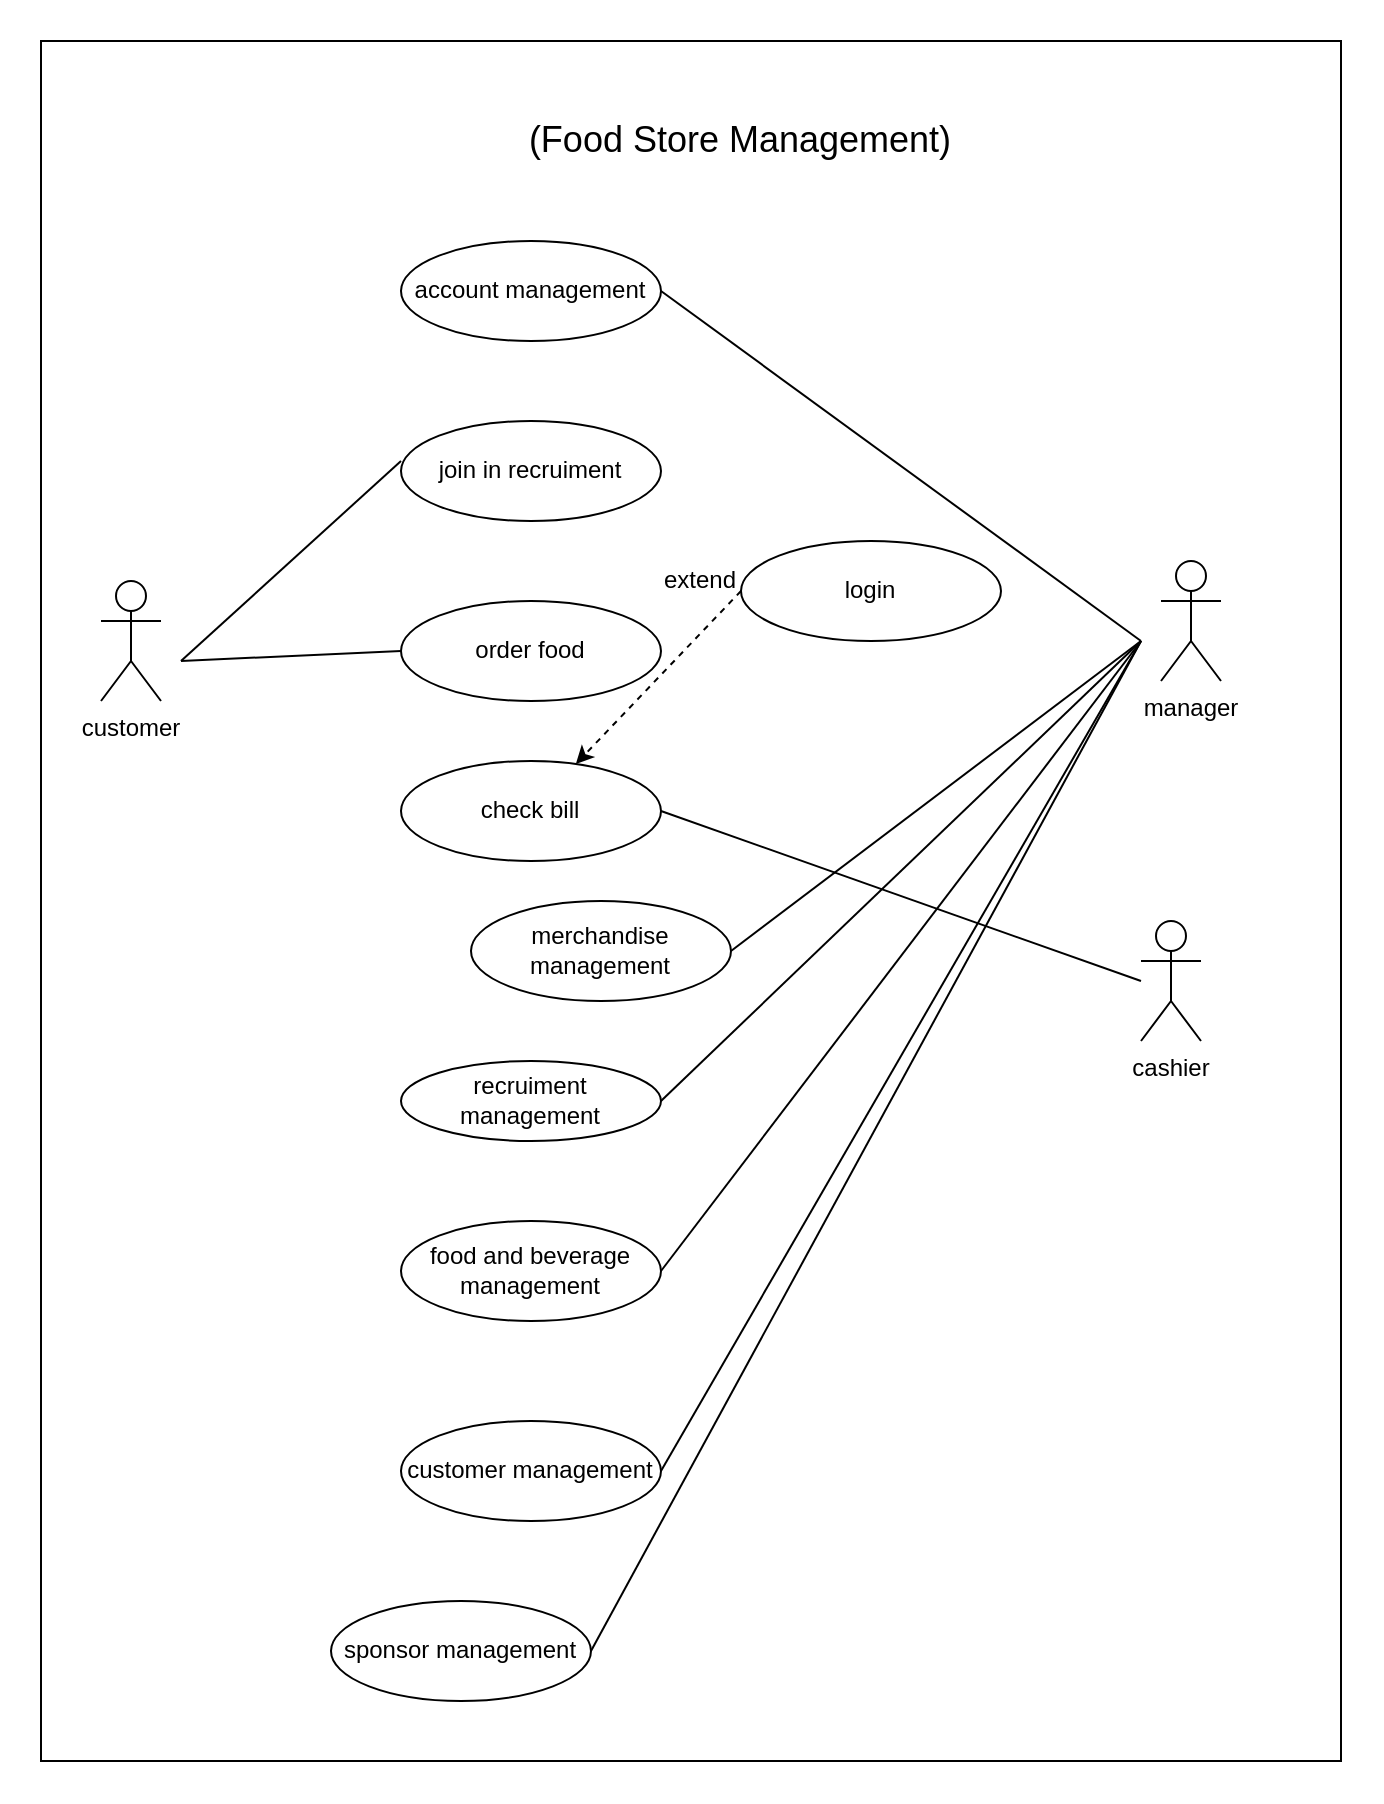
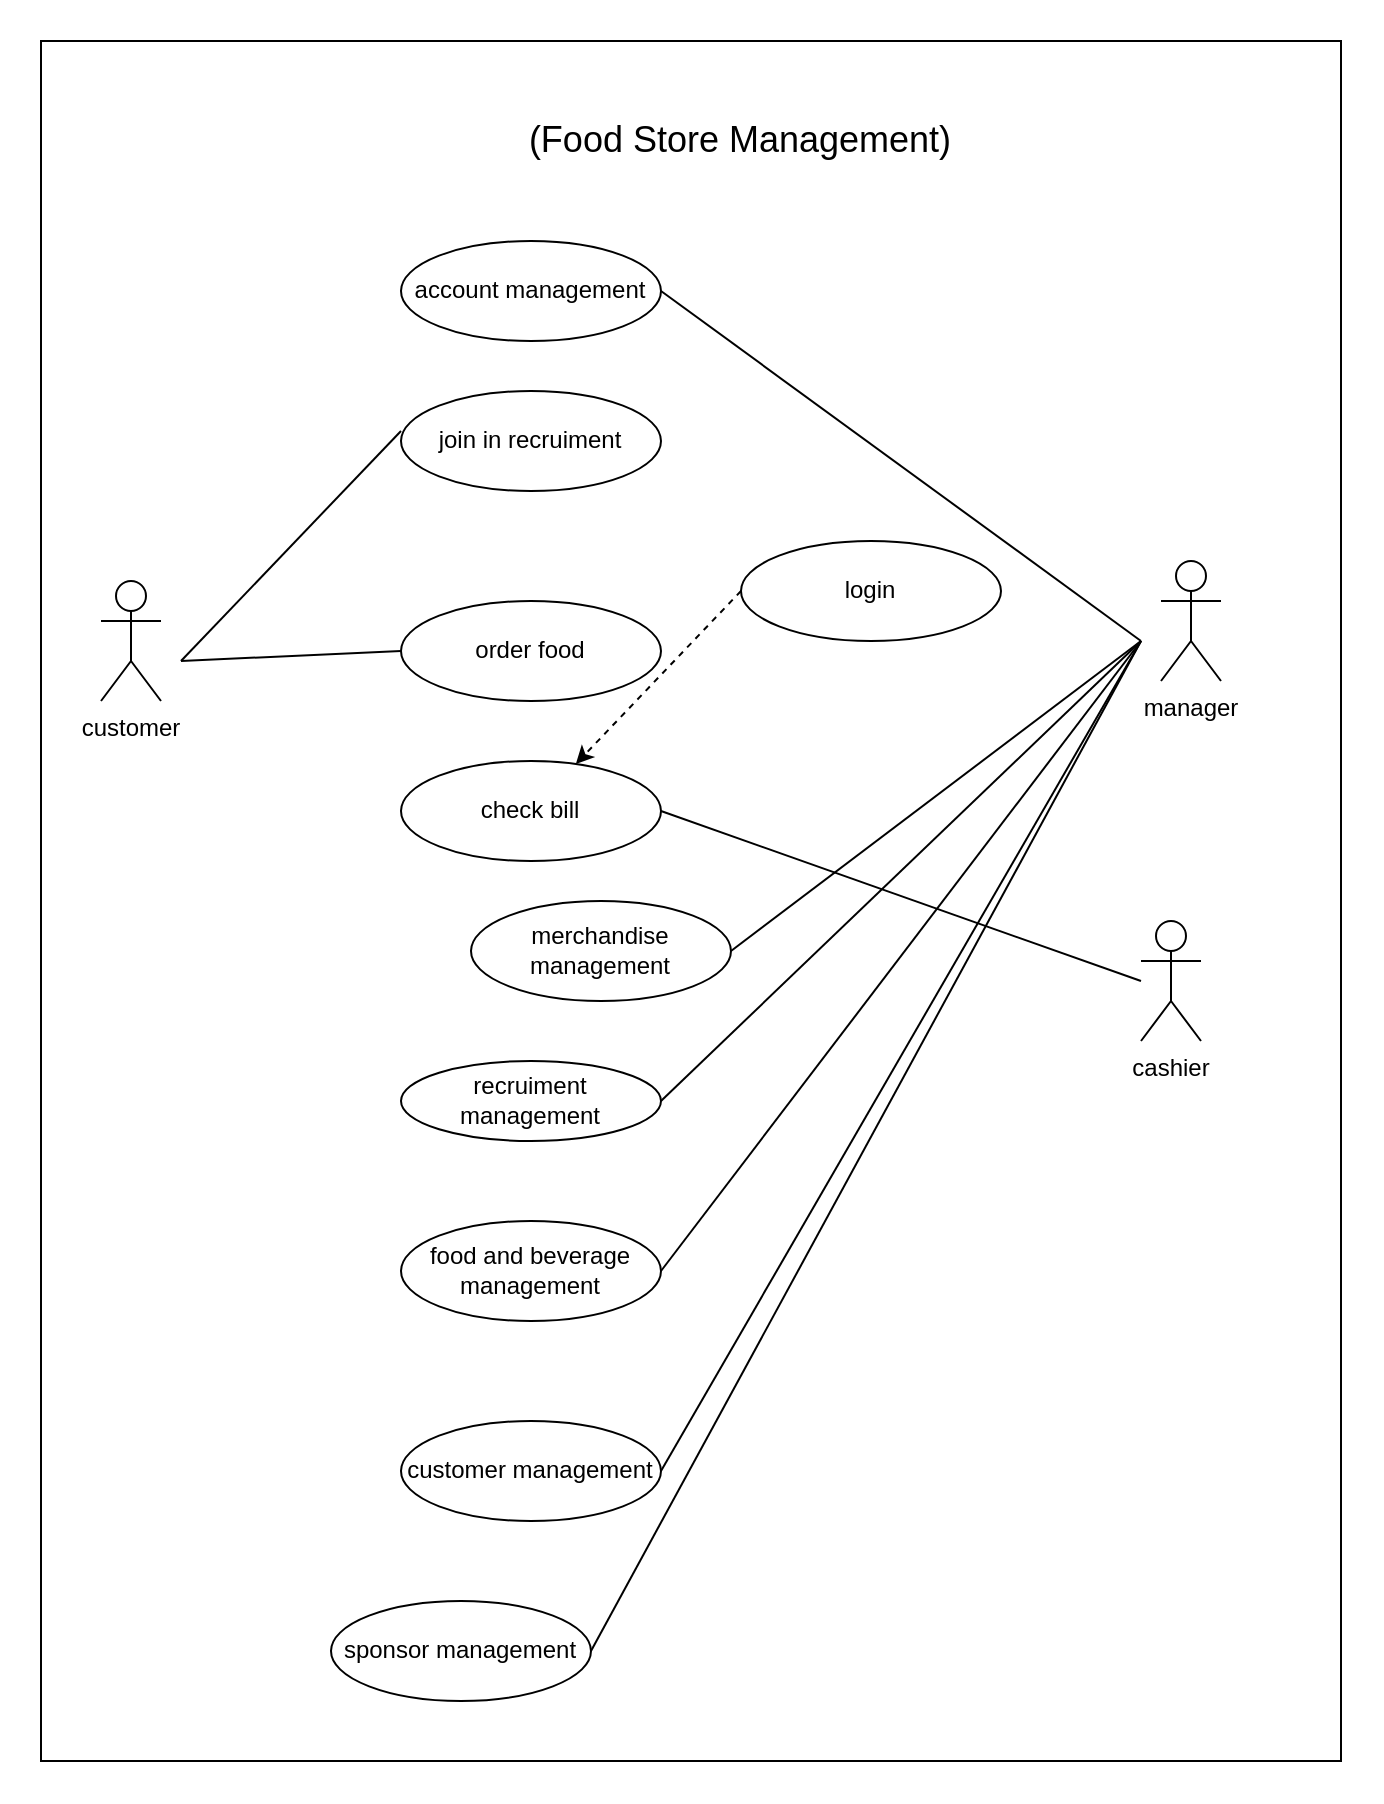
- <mxCell id="5" value="join in recruiment" style="ellipse;whiteSpace=wrap;html=1;" parent="1" vertex="1"><mxGeometry x="200" y="210" width="130" height="50" as="geometry" /></mxCell>
+ <mxCell id="5" value="join in recruiment" style="ellipse;whiteSpace=wrap;html=1;" parent="1" vertex="1"><mxGeometry x="200" y="195" width="130" height="50" as="geometry" /></mxCell>
- <mxCell id="23" value="extend" style="text;html=1;strokeColor=none;fillColor=none;align=center;verticalAlign=middle;whiteSpace=wrap;rounded=0;" vertex="1" parent="1"><mxGeometry x="330" y="280" width="40" height="20" as="geometry" /></mxCell>
